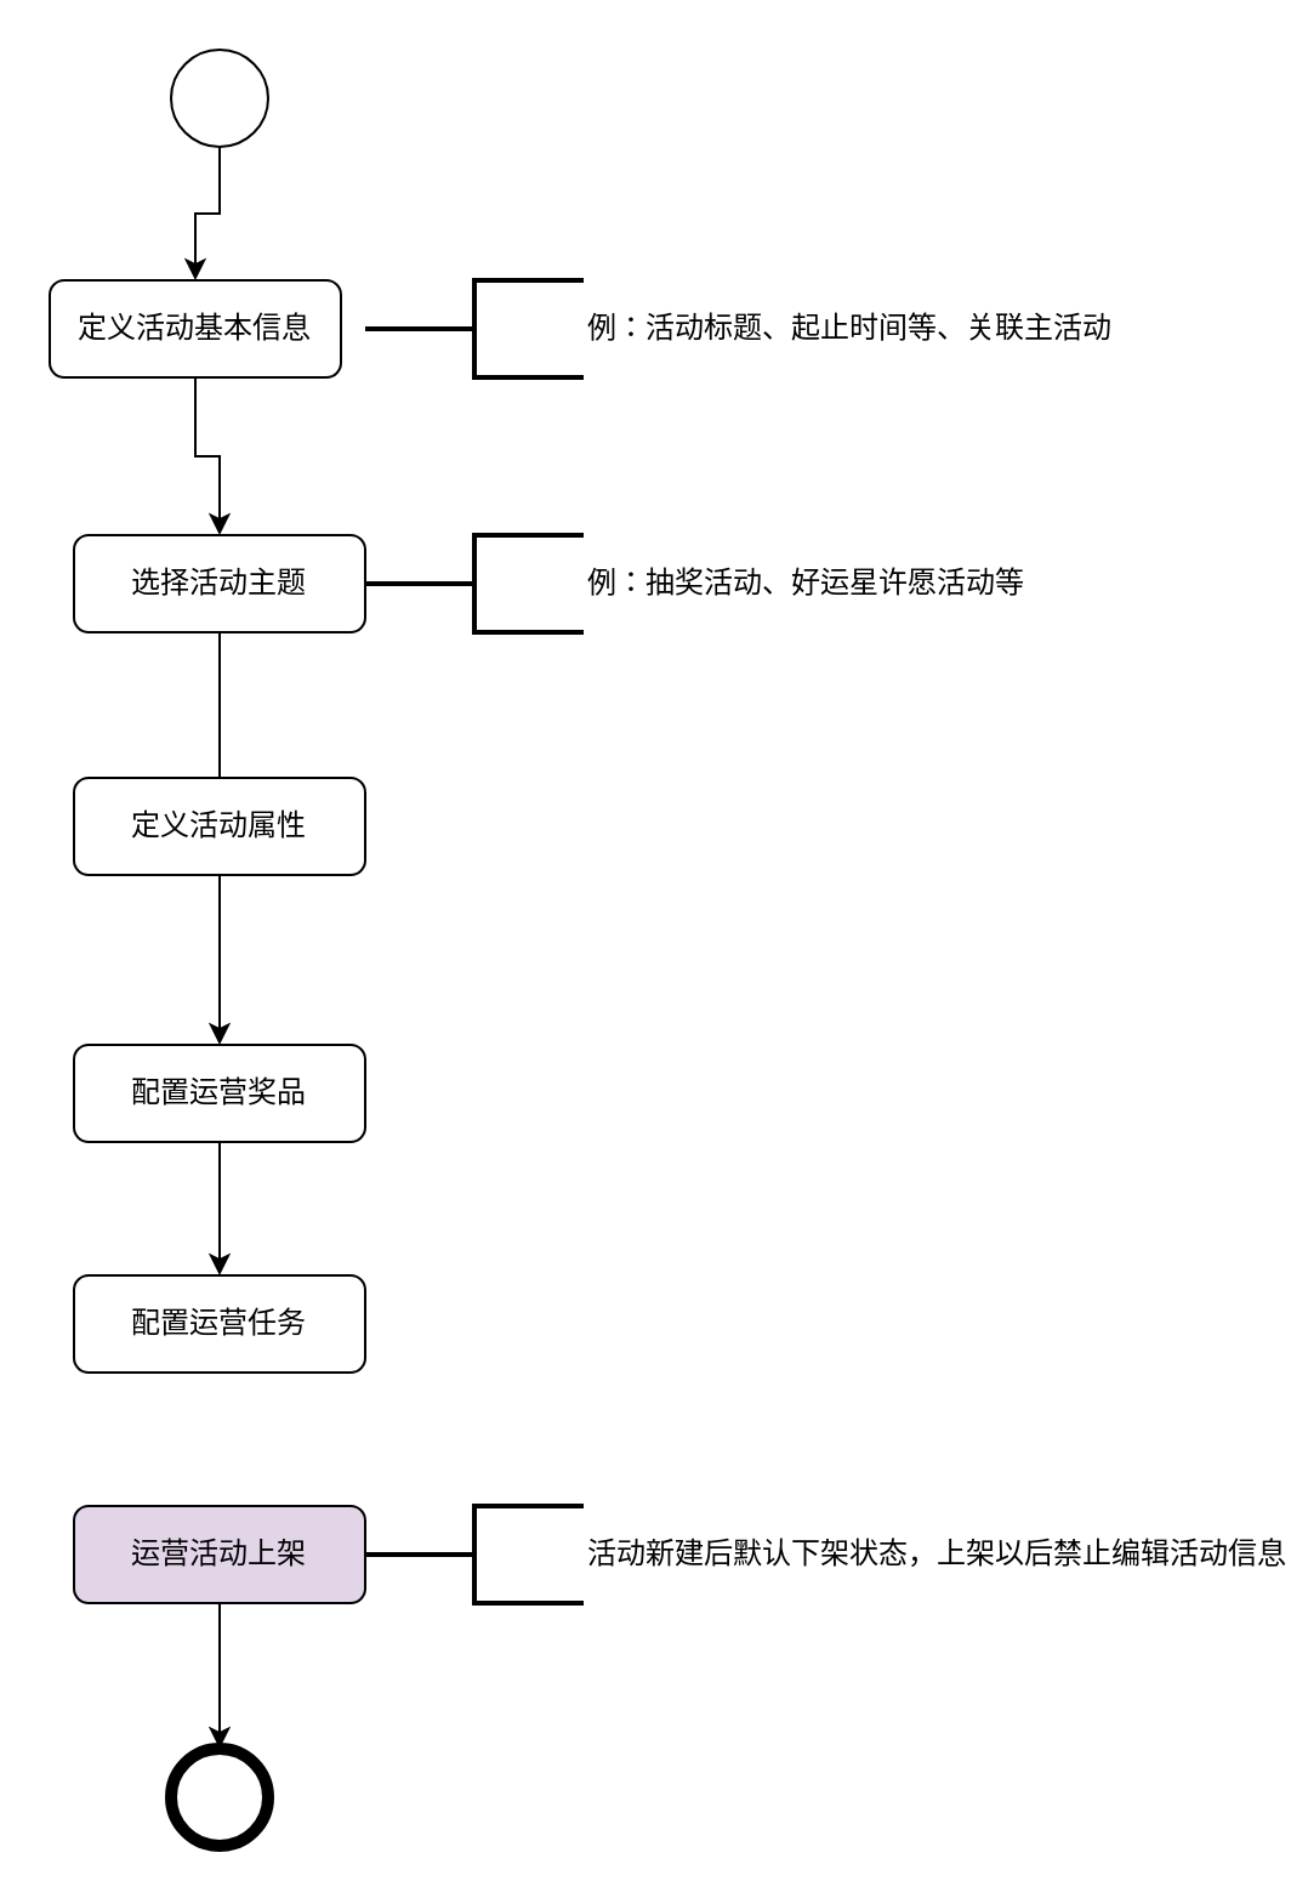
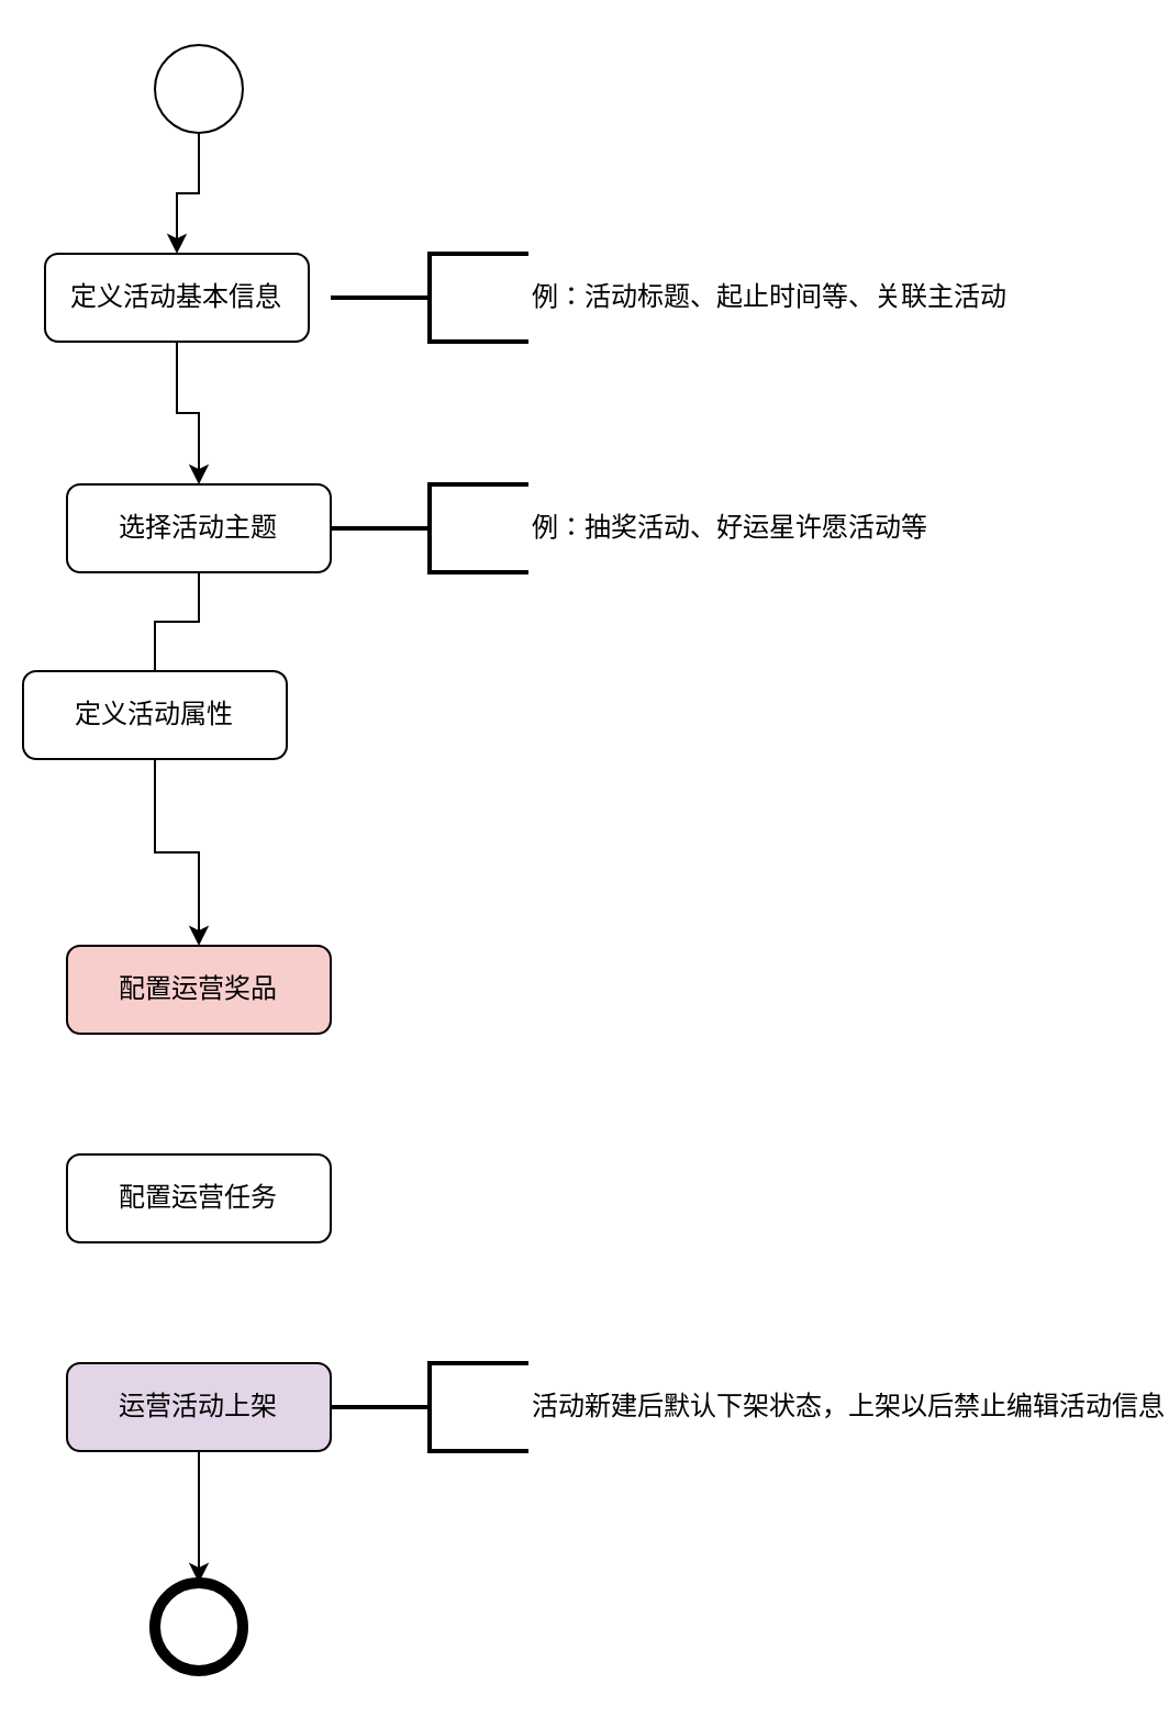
- <mxCell id="18" value="定义活动属性" style="rounded=1;whiteSpace=wrap;html=1;fontSize=12;glass=0;strokeWidth=1;shadow=0;" parent="1" vertex="1"><mxGeometry x="30" y="320" width="120" height="40" as="geometry" /></mxCell>
+ <mxCell id="18" value="定义活动属性" style="rounded=1;whiteSpace=wrap;html=1;fontSize=12;glass=0;strokeWidth=1;shadow=0;" parent="1" vertex="1"><mxGeometry x="10" y="305" width="120" height="40" as="geometry" /></mxCell>
- <mxCell id="8" value="配置运营奖品" style="rounded=1;whiteSpace=wrap;html=1;fontSize=12;glass=0;strokeWidth=1;shadow=0;" parent="1" vertex="1"><mxGeometry x="30" y="430" width="120" height="40" as="geometry" /></mxCell>
+ <mxCell id="8" value="配置运营奖品" style="rounded=1;whiteSpace=wrap;html=1;fontSize=12;glass=0;strokeWidth=1;shadow=0;fillColor=#f8cecc;" parent="1" vertex="1"><mxGeometry x="30" y="430" width="120" height="40" as="geometry" /></mxCell>
- <mxCell id="7" value="" style="edgeStyle=orthogonalEdgeStyle;rounded=0;orthogonalLoop=1;jettySize=auto;html=1;" parent="1" source="8" target="6" edge="1"><mxGeometry relative="1" as="geometry" /></mxCell>
